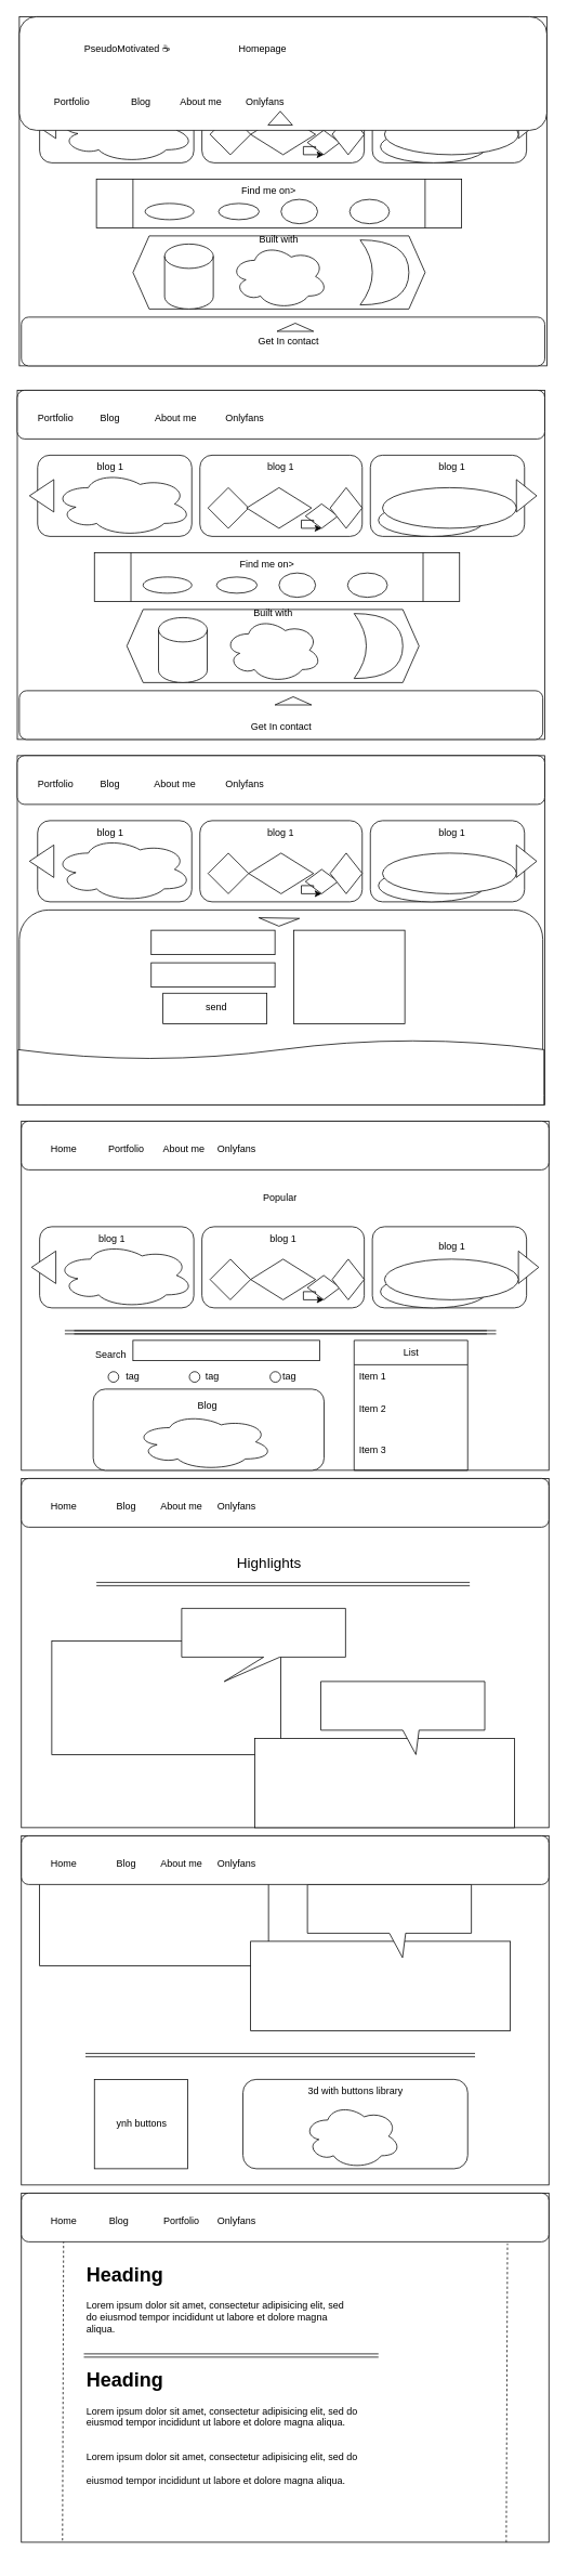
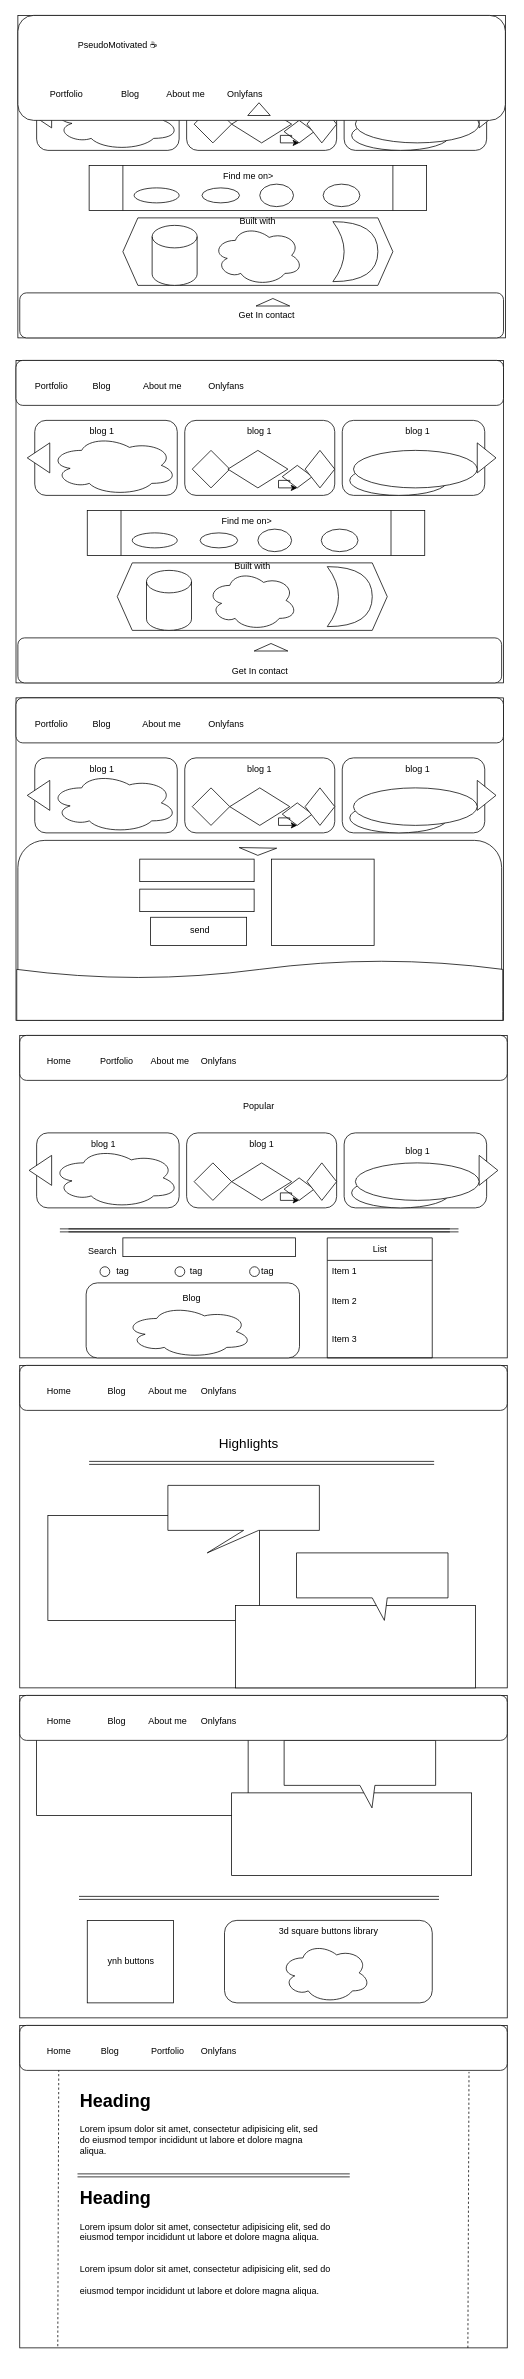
- <mxCell id="181" value="Homepage" style="text;html=1;align=center;verticalAlign=middle;whiteSpace=wrap;rounded=0;" parent="1" vertex="1"><mxGeometry x="293" y="45" width="60" height="30" as="geometry" /></mxCell>
- <mxCell id="182" value="3d with buttons library" style="text;html=1;align=center;verticalAlign=middle;whiteSpace=wrap;rounded=0;" parent="1" vertex="1"><mxGeometry x="356.5" y="2560" width="161" height="30" as="geometry" /></mxCell>
+ <mxCell id="182" value="3d square buttons library" style="text;html=1;align=center;verticalAlign=middle;whiteSpace=wrap;rounded=0;" parent="1" vertex="1"><mxGeometry x="356.5" y="2560" width="161" height="30" as="geometry" /></mxCell>
